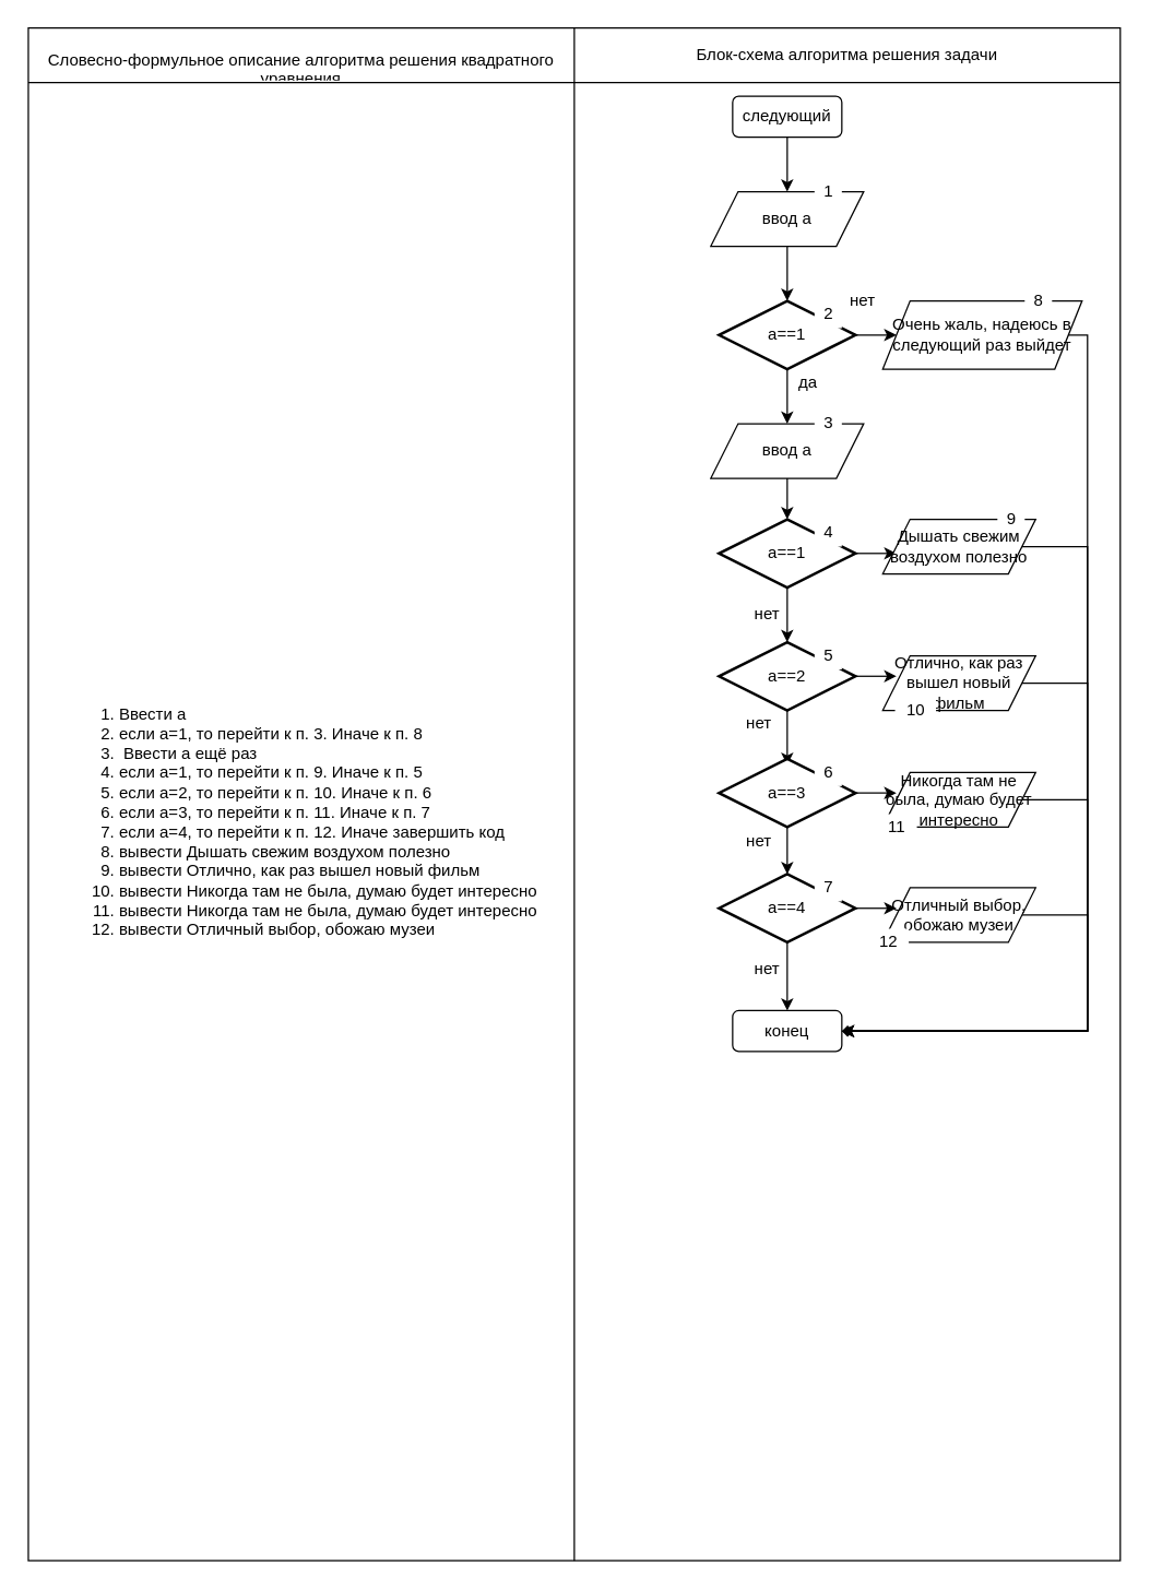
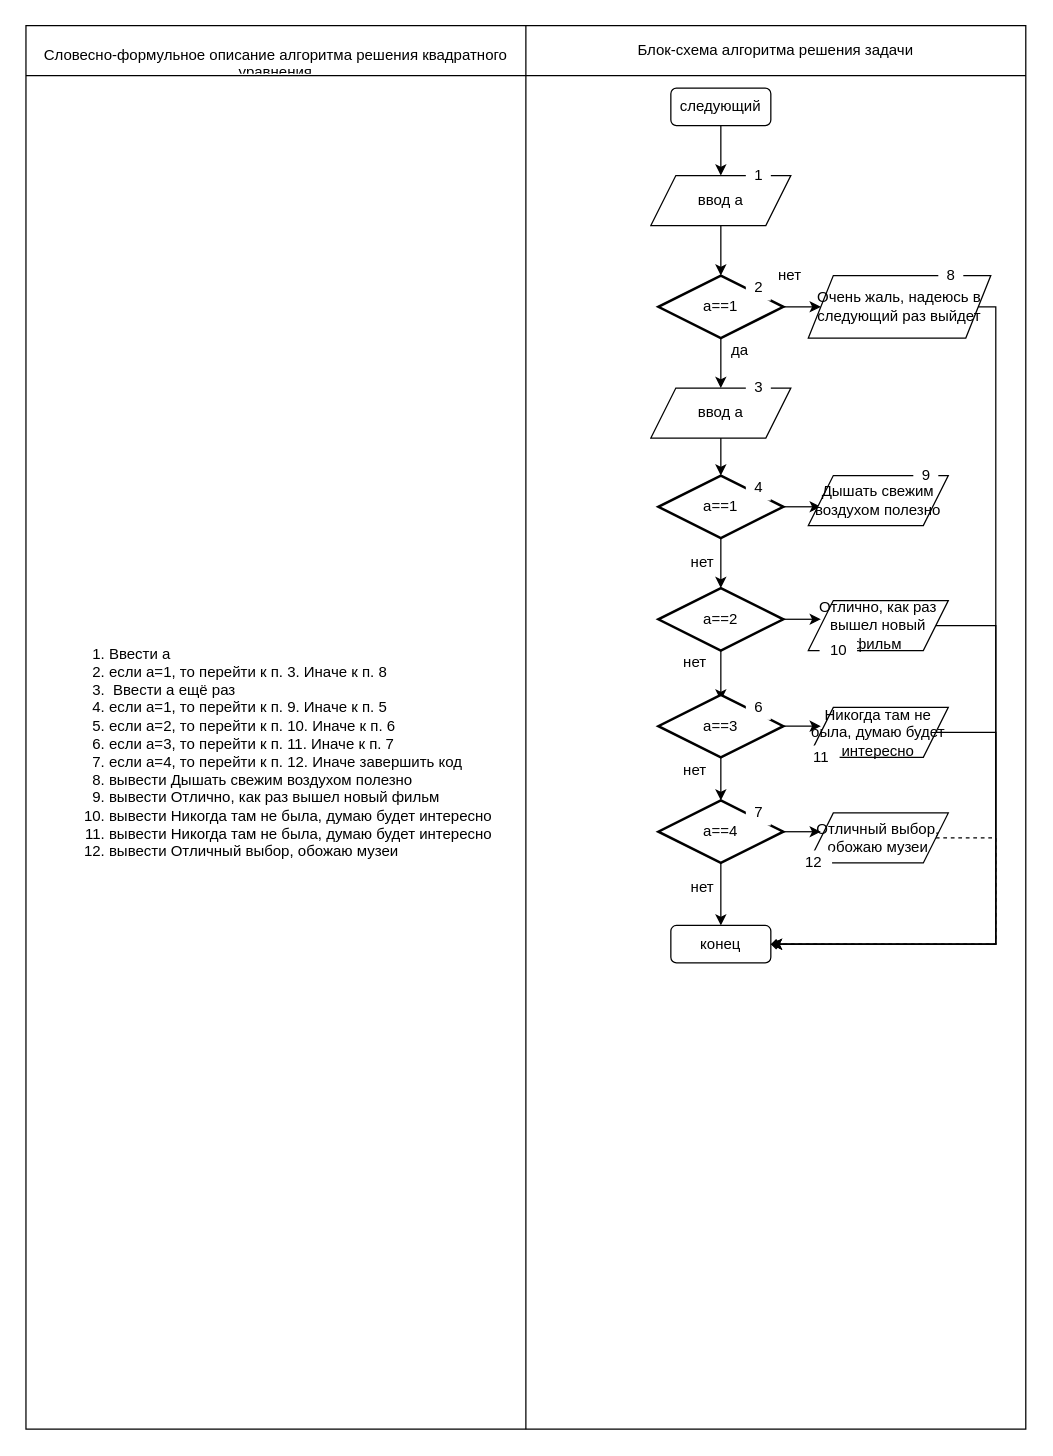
- <mxCell id="39" style="edgeStyle=orthogonalEdgeStyle;rounded=0;orthogonalLoop=1;jettySize=auto;html=1;exitX=1;exitY=0.5;exitDx=0;exitDy=0;entryX=1;entryY=0.5;entryDx=0;entryDy=0;" edge="1" parent="1" source="40" target="38"><mxGeometry relative="1" as="geometry"><Array as="points"><mxPoint x="796" y="400" /><mxPoint x="796" y="755" /></Array></mxGeometry></mxCell>
- <mxCell id="51" value="5" style="text;html=1;align=center;verticalAlign=middle;resizable=0;points=[];autosize=1;strokeColor=none;fillColor=#FFFFFF;" vertex="1" parent="1"><mxGeometry x="596" y="470" width="20" height="20" as="geometry" /></mxCell>
- <mxCell id="45" style="edgeStyle=orthogonalEdgeStyle;rounded=0;orthogonalLoop=1;jettySize=auto;html=1;exitX=1;exitY=0.5;exitDx=0;exitDy=0;entryX=1;entryY=0.5;entryDx=0;entryDy=0;" edge="1" parent="1" source="46" target="38"><mxGeometry relative="1" as="geometry"><Array as="points"><mxPoint x="796" y="670" /><mxPoint x="796" y="755" /></Array></mxGeometry></mxCell>
+ <mxCell id="45" style="edgeStyle=orthogonalEdgeStyle;rounded=0;orthogonalLoop=1;jettySize=auto;html=1;exitX=1;exitY=0.5;exitDx=0;exitDy=0;entryX=1;entryY=0.5;entryDx=0;entryDy=0;dashed=1;" edge="1" parent="1" source="46" target="38"><mxGeometry relative="1" as="geometry"><Array as="points"><mxPoint x="796" y="670" /><mxPoint x="796" y="755" /></Array></mxGeometry></mxCell>
